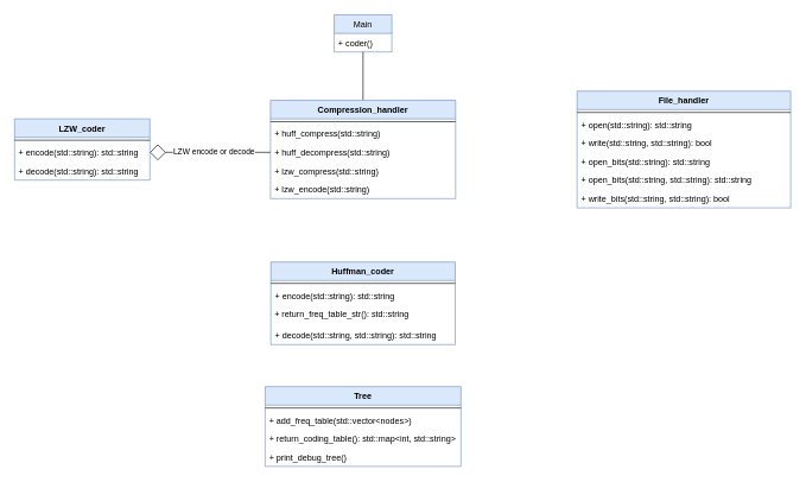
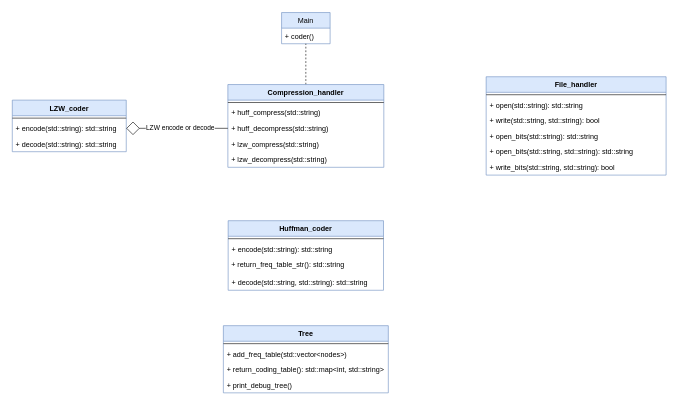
- <mxCell id="4" style="edgeStyle=orthogonalEdgeStyle;rounded=0;orthogonalLoop=1;jettySize=auto;html=1;exitX=0.5;exitY=0;exitDx=0;exitDy=0;entryX=0.5;entryY=1;entryDx=0;entryDy=0;endArrow=none;endFill=0;" parent="1" source="5" target="2" edge="1"><mxGeometry relative="1" as="geometry"><mxPoint x="510" y="73" as="targetPoint" /></mxGeometry></mxCell>
+ <mxCell id="4" style="edgeStyle=orthogonalEdgeStyle;rounded=0;orthogonalLoop=1;jettySize=auto;html=1;exitX=0.5;exitY=0;exitDx=0;exitDy=0;entryX=0.5;entryY=1;entryDx=0;entryDy=0;endArrow=none;endFill=0;dashed=1;" parent="1" source="5" target="2" edge="1"><mxGeometry relative="1" as="geometry"><mxPoint x="510" y="73" as="targetPoint" /></mxGeometry></mxCell>
- <mxCell id="10" value="+ lzw_encode(std::string)&#10;" style="text;align=left;verticalAlign=top;spacingLeft=4;spacingRight=4;overflow=hidden;rotatable=0;points=[[0,0.5],[1,0.5]];portConstraint=eastwest;" parent="5" vertex="1"><mxGeometry y="112" width="260" height="26" as="geometry" /></mxCell>
+ <mxCell id="10" value="+ lzw_decompress(std::string)&#10;" style="text;align=left;verticalAlign=top;spacingLeft=4;spacingRight=4;overflow=hidden;rotatable=0;points=[[0,0.5],[1,0.5]];portConstraint=eastwest;" parent="5" vertex="1"><mxGeometry y="112" width="260" height="26" as="geometry" /></mxCell>
